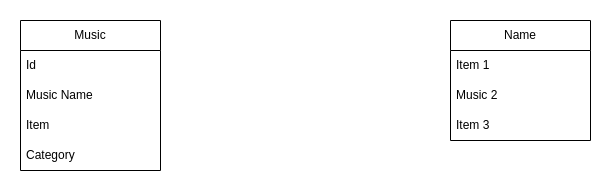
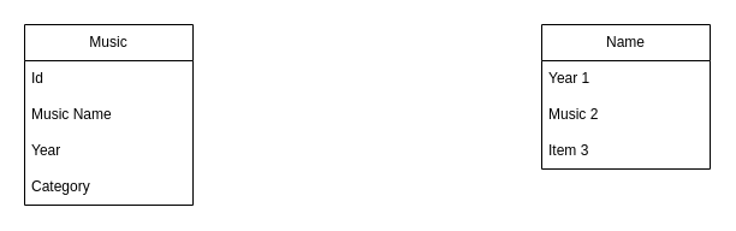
- <mxCell id="8" value="Item 1" style="text;strokeColor=none;fillColor=none;align=left;verticalAlign=middle;spacingLeft=4;spacingRight=4;overflow=hidden;points=[[0,0.5],[1,0.5]];portConstraint=eastwest;rotatable=0;whiteSpace=wrap;html=1;" vertex="1" parent="7"><mxGeometry y="30" width="140" height="30" as="geometry" /></mxCell>
+ <mxCell id="8" value="Year 1" style="text;strokeColor=none;fillColor=none;align=left;verticalAlign=middle;spacingLeft=4;spacingRight=4;overflow=hidden;points=[[0,0.5],[1,0.5]];portConstraint=eastwest;rotatable=0;whiteSpace=wrap;html=1;" vertex="1" parent="7"><mxGeometry y="30" width="140" height="30" as="geometry" /></mxCell>
- <mxCell id="5" value="Item" style="text;strokeColor=none;fillColor=none;align=left;verticalAlign=middle;spacingLeft=4;spacingRight=4;overflow=hidden;points=[[0,0.5],[1,0.5]];portConstraint=eastwest;rotatable=0;whiteSpace=wrap;html=1;" vertex="1" parent="2"><mxGeometry y="90" width="140" height="30" as="geometry" /></mxCell>
+ <mxCell id="5" value="Year" style="text;strokeColor=none;fillColor=none;align=left;verticalAlign=middle;spacingLeft=4;spacingRight=4;overflow=hidden;points=[[0,0.5],[1,0.5]];portConstraint=eastwest;rotatable=0;whiteSpace=wrap;html=1;" vertex="1" parent="2"><mxGeometry y="90" width="140" height="30" as="geometry" /></mxCell>
